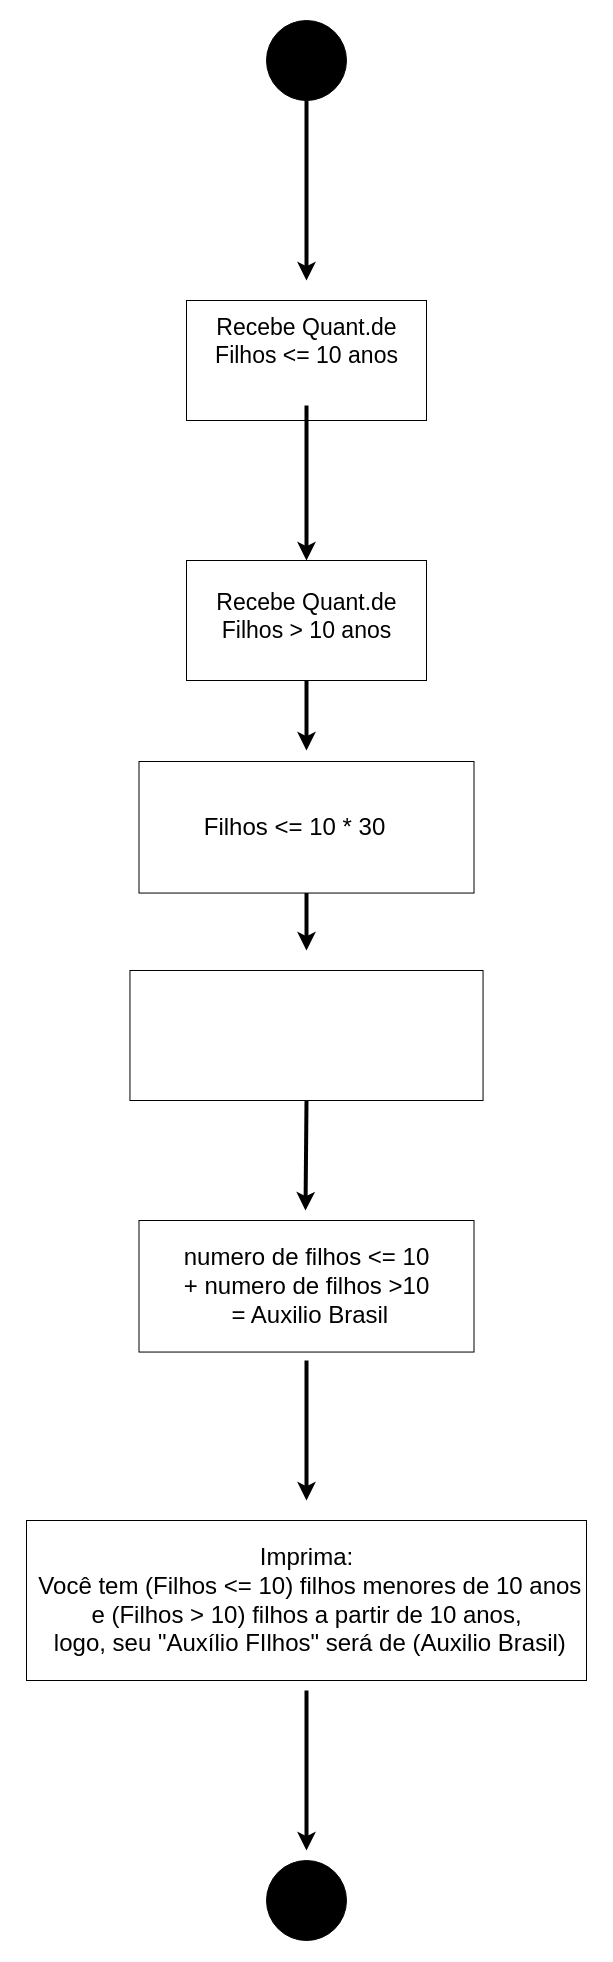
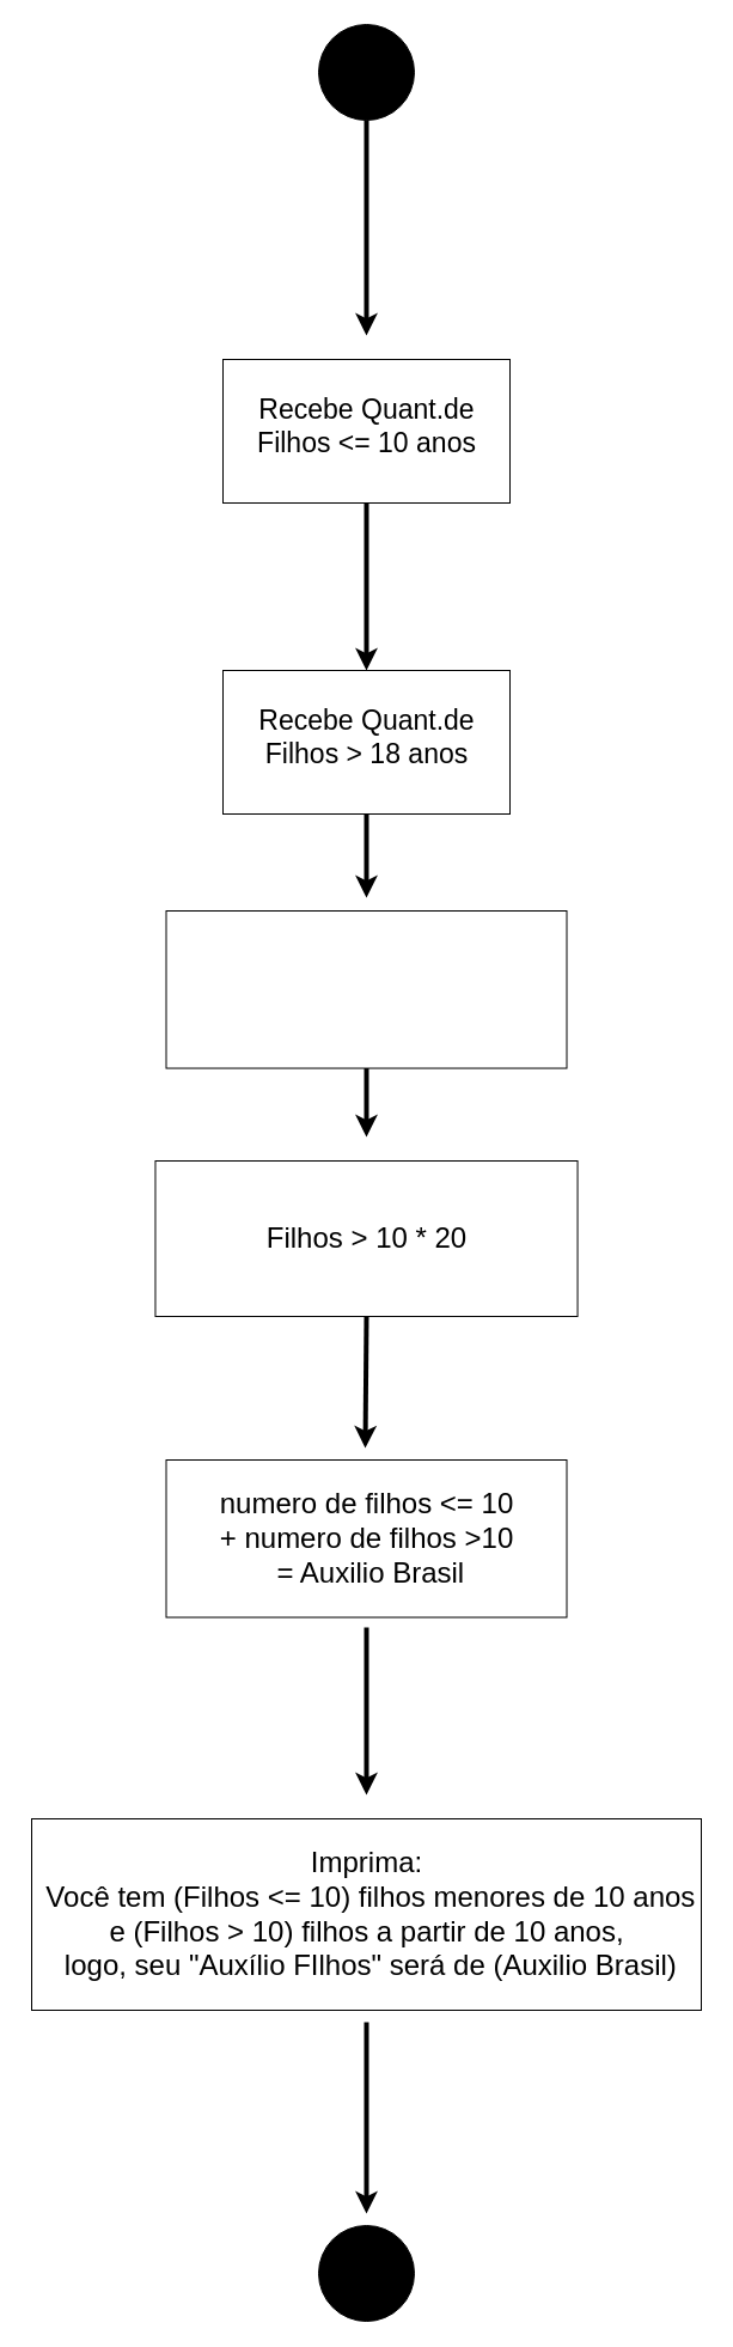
- <mxCell id="4" value="&lt;font style=&quot;font-size: 23px;&quot;&gt;Recebe Quant.de &lt;br&gt;Filhos &amp;lt;= 10 anos&lt;br&gt;&lt;br&gt;&lt;/font&gt;" style="text;html=1;resizable=0;autosize=1;align=center;verticalAlign=middle;points=[];fillColor=none;strokeColor=none;rounded=0;" parent="2" vertex="1"><mxGeometry x="15" y="5" width="210" height="100" as="geometry" /></mxCell>
+ <mxCell id="4" value="&lt;font style=&quot;font-size: 23px;&quot;&gt;Recebe Quant.de &lt;br&gt;Filhos &amp;lt;= 10 anos&lt;br&gt;&lt;br&gt;&lt;/font&gt;" style="text;html=1;resizable=0;autosize=1;align=center;verticalAlign=middle;points=[];fillColor=none;strokeColor=none;rounded=0;" parent="2" vertex="1"><mxGeometry x="15" y="20" width="210" height="100" as="geometry" /></mxCell>
- <mxCell id="7" value="&lt;font style=&quot;font-size: 23px;&quot;&gt;Recebe Quant.de &lt;br&gt;Filhos &amp;gt;&amp;nbsp;10 anos&lt;br&gt;&lt;br&gt;&lt;/font&gt;" style="text;html=1;resizable=0;autosize=1;align=center;verticalAlign=middle;points=[];fillColor=none;strokeColor=none;rounded=0;" parent="5" vertex="1"><mxGeometry x="20" y="20" width="200" height="100" as="geometry" /></mxCell>
+ <mxCell id="7" value="&lt;font style=&quot;font-size: 23px;&quot;&gt;Recebe Quant.de &lt;br&gt;Filhos &amp;gt;&amp;nbsp;18 anos&lt;br&gt;&lt;br&gt;&lt;/font&gt;" style="text;html=1;resizable=0;autosize=1;align=center;verticalAlign=middle;points=[];fillColor=none;strokeColor=none;rounded=0;" parent="5" vertex="1"><mxGeometry x="20" y="20" width="200" height="100" as="geometry" /></mxCell>
- <mxCell id="23" value="&lt;font style=&quot;font-size: 24px;&quot;&gt;Filhos &amp;lt;= 10 * 30&lt;br&gt;&lt;/font&gt;" style="text;html=1;resizable=0;autosize=1;align=center;verticalAlign=middle;points=[];fillColor=none;strokeColor=none;rounded=0;" parent="21" vertex="1"><mxGeometry x="55" y="45.77" width="200" height="40" as="geometry" /></mxCell>
+ <mxCell id="13" value="&lt;font style=&quot;font-size: 24px;&quot;&gt;Filhos &amp;gt; 10 * 20&lt;br&gt;&lt;/font&gt;" style="text;html=1;resizable=0;autosize=1;align=center;verticalAlign=middle;points=[];fillColor=none;strokeColor=none;rounded=0;" parent="11" vertex="1"><mxGeometry x="85" y="45.004" width="190" height="40" as="geometry" /></mxCell>
